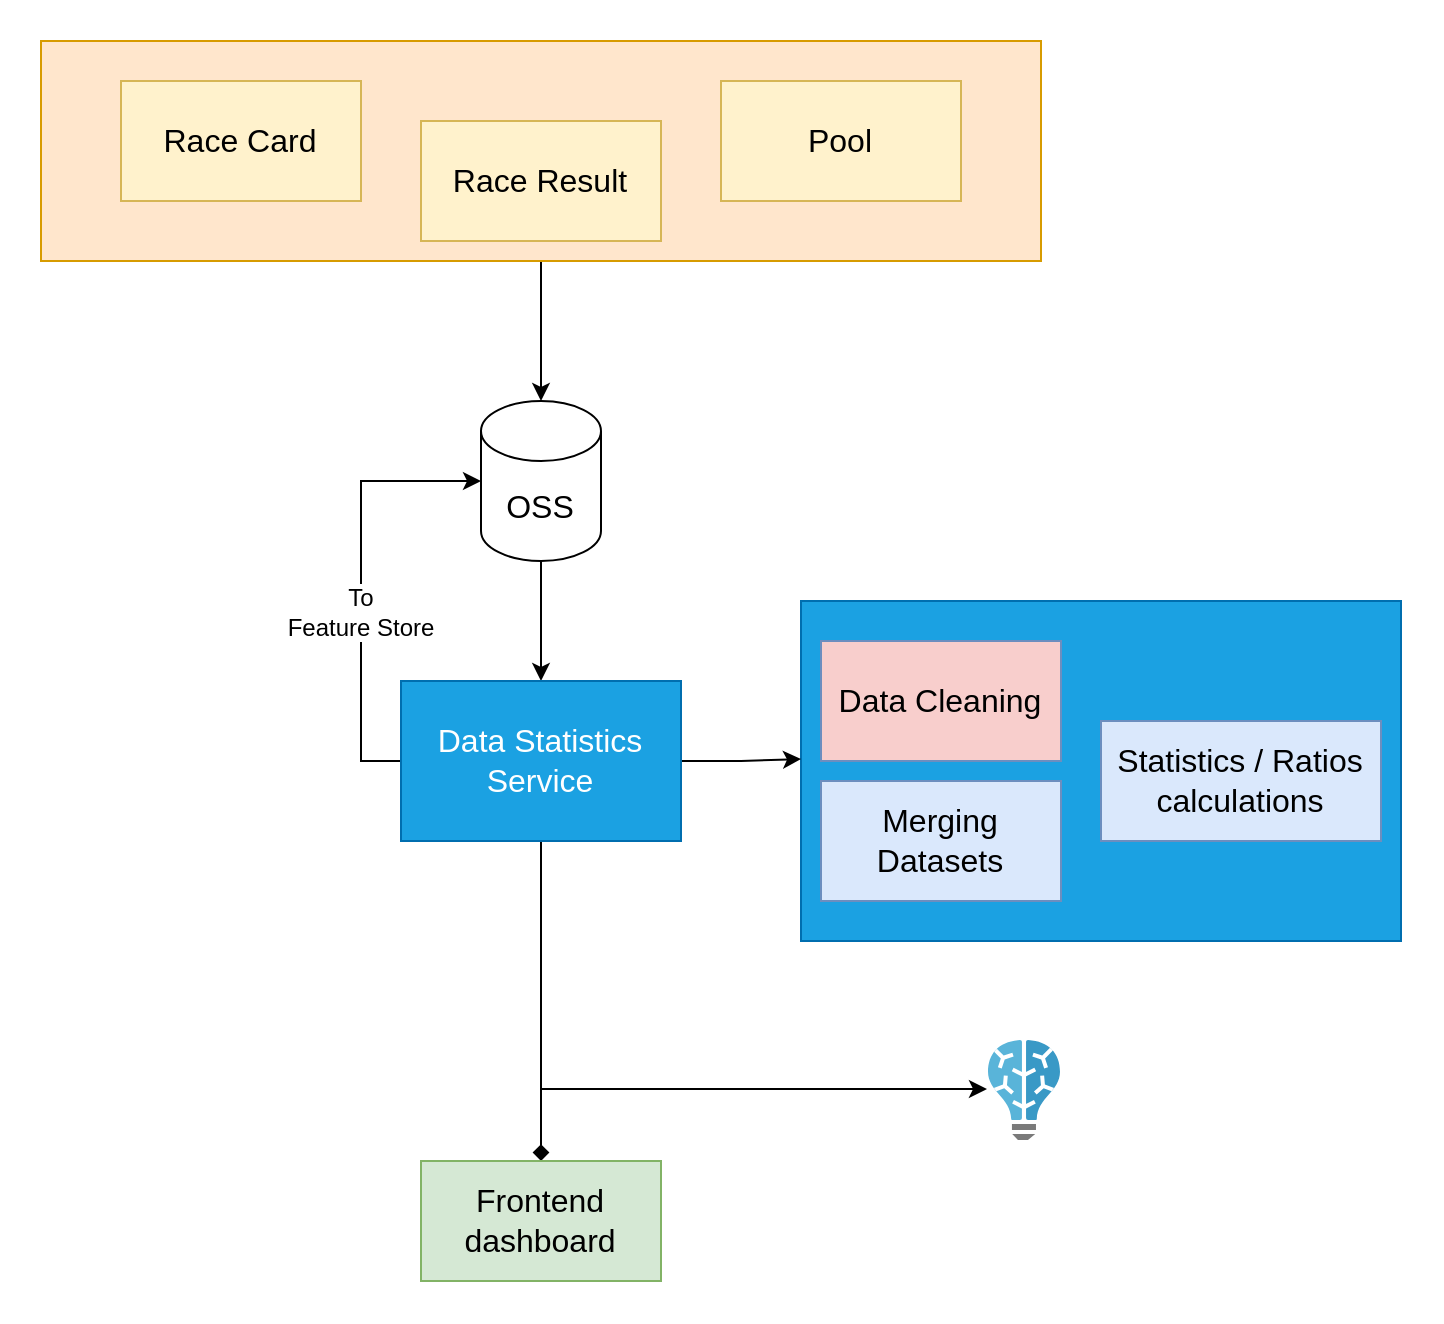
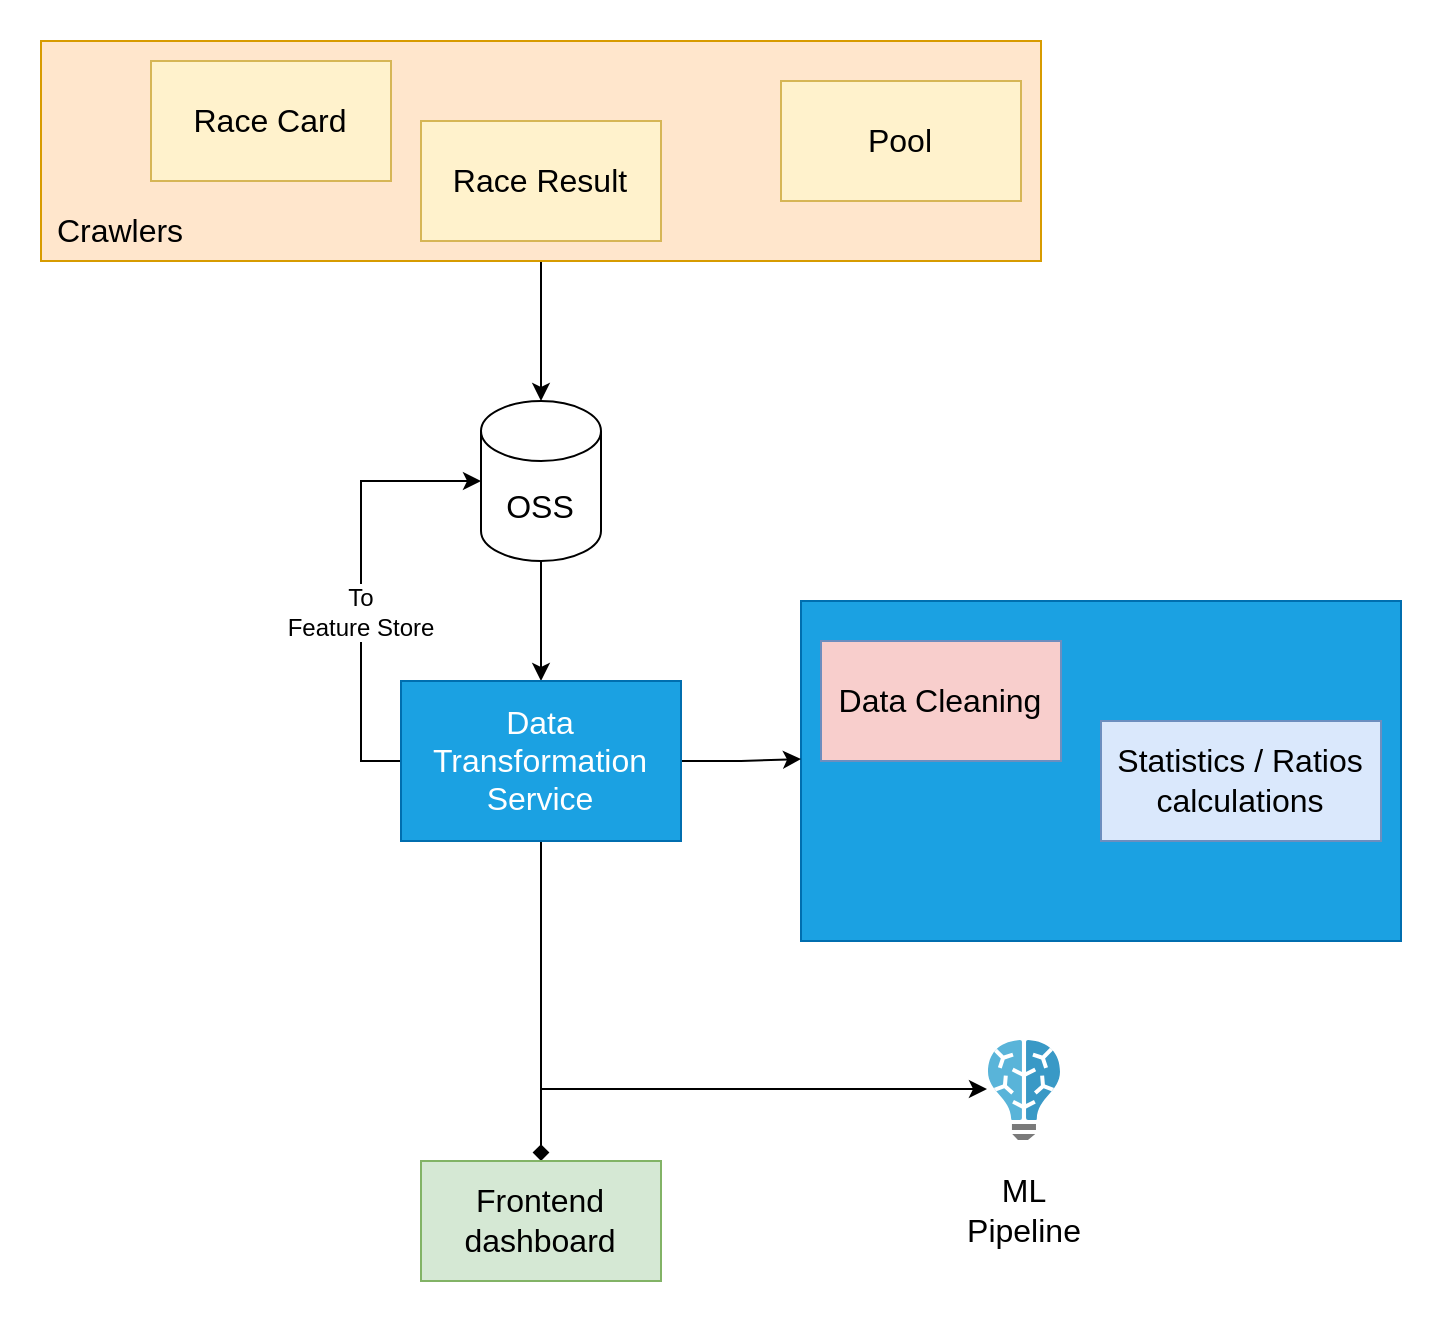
- <mxCell id="5" value="Race Card" style="rounded=0;whiteSpace=wrap;html=1;fontSize=16;fillColor=#fff2cc;strokeColor=#d6b656;" vertex="1" parent="1"><mxGeometry x="60" y="40" width="120" height="60" as="geometry" /></mxCell>
+ <mxCell id="5" value="Race Card" style="rounded=0;whiteSpace=wrap;html=1;fontSize=16;fillColor=#fff2cc;strokeColor=#d6b656;" vertex="1" parent="1"><mxGeometry x="75" y="30" width="120" height="60" as="geometry" /></mxCell>
- <mxCell id="6" value="Pool" style="rounded=0;whiteSpace=wrap;html=1;fontSize=16;fillColor=#fff2cc;strokeColor=#d6b656;" vertex="1" parent="1"><mxGeometry x="360" y="40" width="120" height="60" as="geometry" /></mxCell>
+ <mxCell id="6" value="Pool" style="rounded=0;whiteSpace=wrap;html=1;fontSize=16;fillColor=#fff2cc;strokeColor=#d6b656;" vertex="1" parent="1"><mxGeometry x="390" y="40" width="120" height="60" as="geometry" /></mxCell>
+ <mxCell id="8" value="Crawlers" style="text;html=1;strokeColor=none;fillColor=none;align=center;verticalAlign=middle;whiteSpace=wrap;rounded=0;fontSize=16;" vertex="1" parent="1"><mxGeometry x="20" y="100" width="80" height="30" as="geometry" /></mxCell>
- <mxCell id="16" value="Data Statistics Service" style="rounded=0;whiteSpace=wrap;html=1;fontSize=16;fillColor=#1ba1e2;strokeColor=#006EAF;fontColor=#ffffff;" vertex="1" parent="1"><mxGeometry x="200" y="340" width="140" height="80" as="geometry" /></mxCell>
+ <mxCell id="16" value="Data Transformation Service" style="rounded=0;whiteSpace=wrap;html=1;fontSize=16;fillColor=#1ba1e2;strokeColor=#006EAF;fontColor=#ffffff;" vertex="1" parent="1"><mxGeometry x="200" y="340" width="140" height="80" as="geometry" /></mxCell>
- <mxCell id="18" value="Merging Datasets" style="rounded=0;whiteSpace=wrap;html=1;fontSize=16;fillColor=#dae8fc;strokeColor=#6c8ebf;" vertex="1" parent="1"><mxGeometry x="410" y="390" width="120" height="60" as="geometry" /></mxCell>
+ <mxCell id="22" value="ML Pipeline" style="text;html=1;strokeColor=none;fillColor=none;align=center;verticalAlign=middle;whiteSpace=wrap;rounded=0;fontSize=16;" vertex="1" parent="1"><mxGeometry x="482" y="590" width="60" height="30" as="geometry" /></mxCell>
